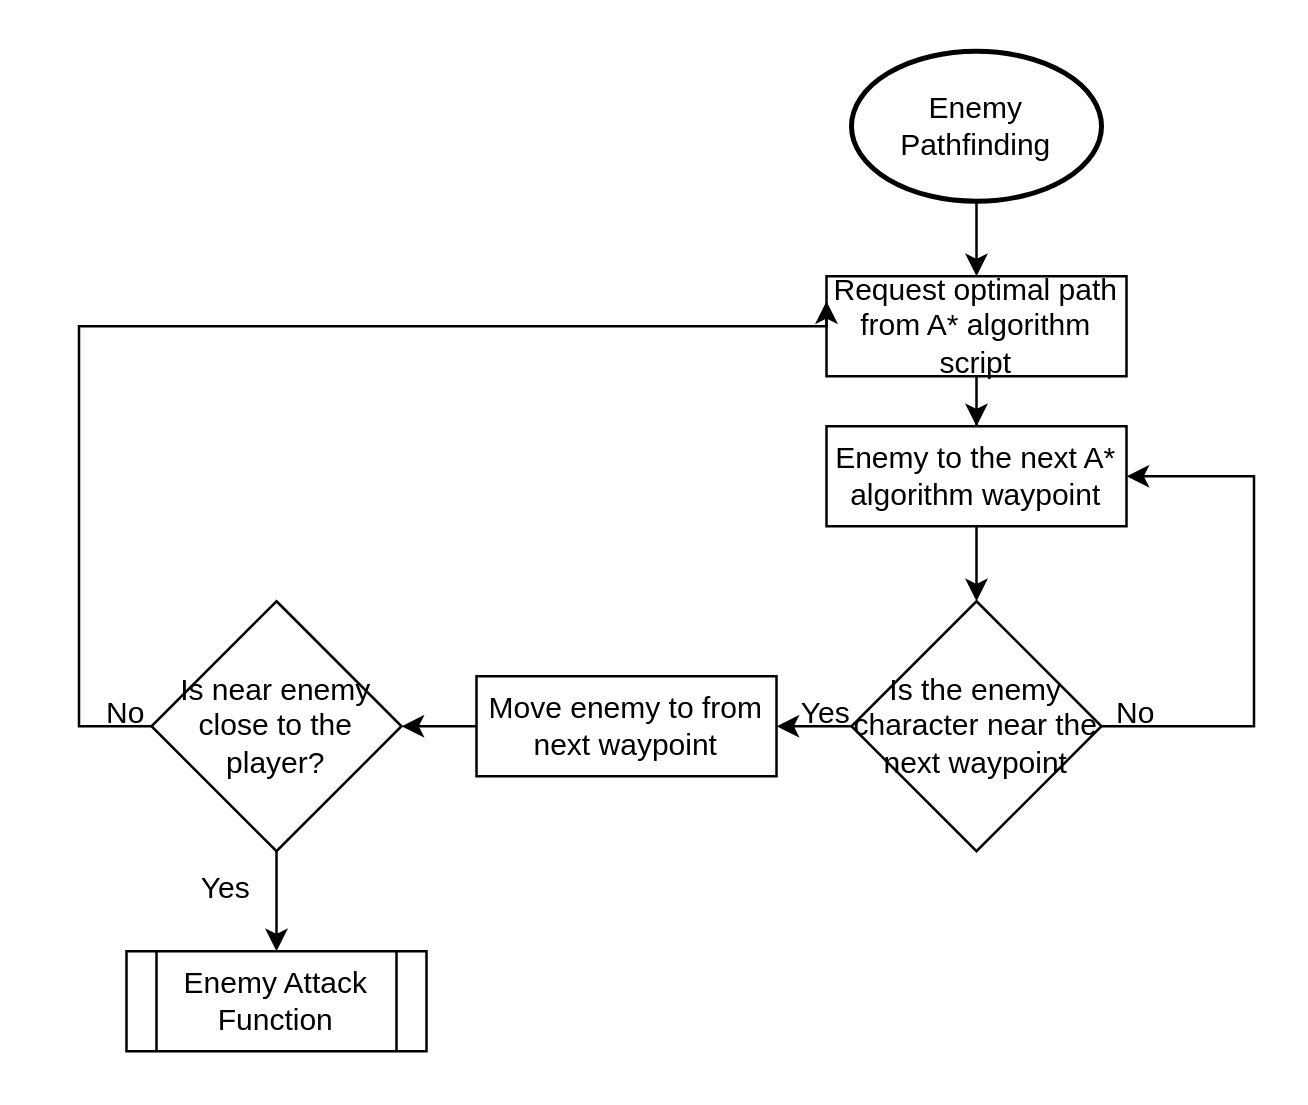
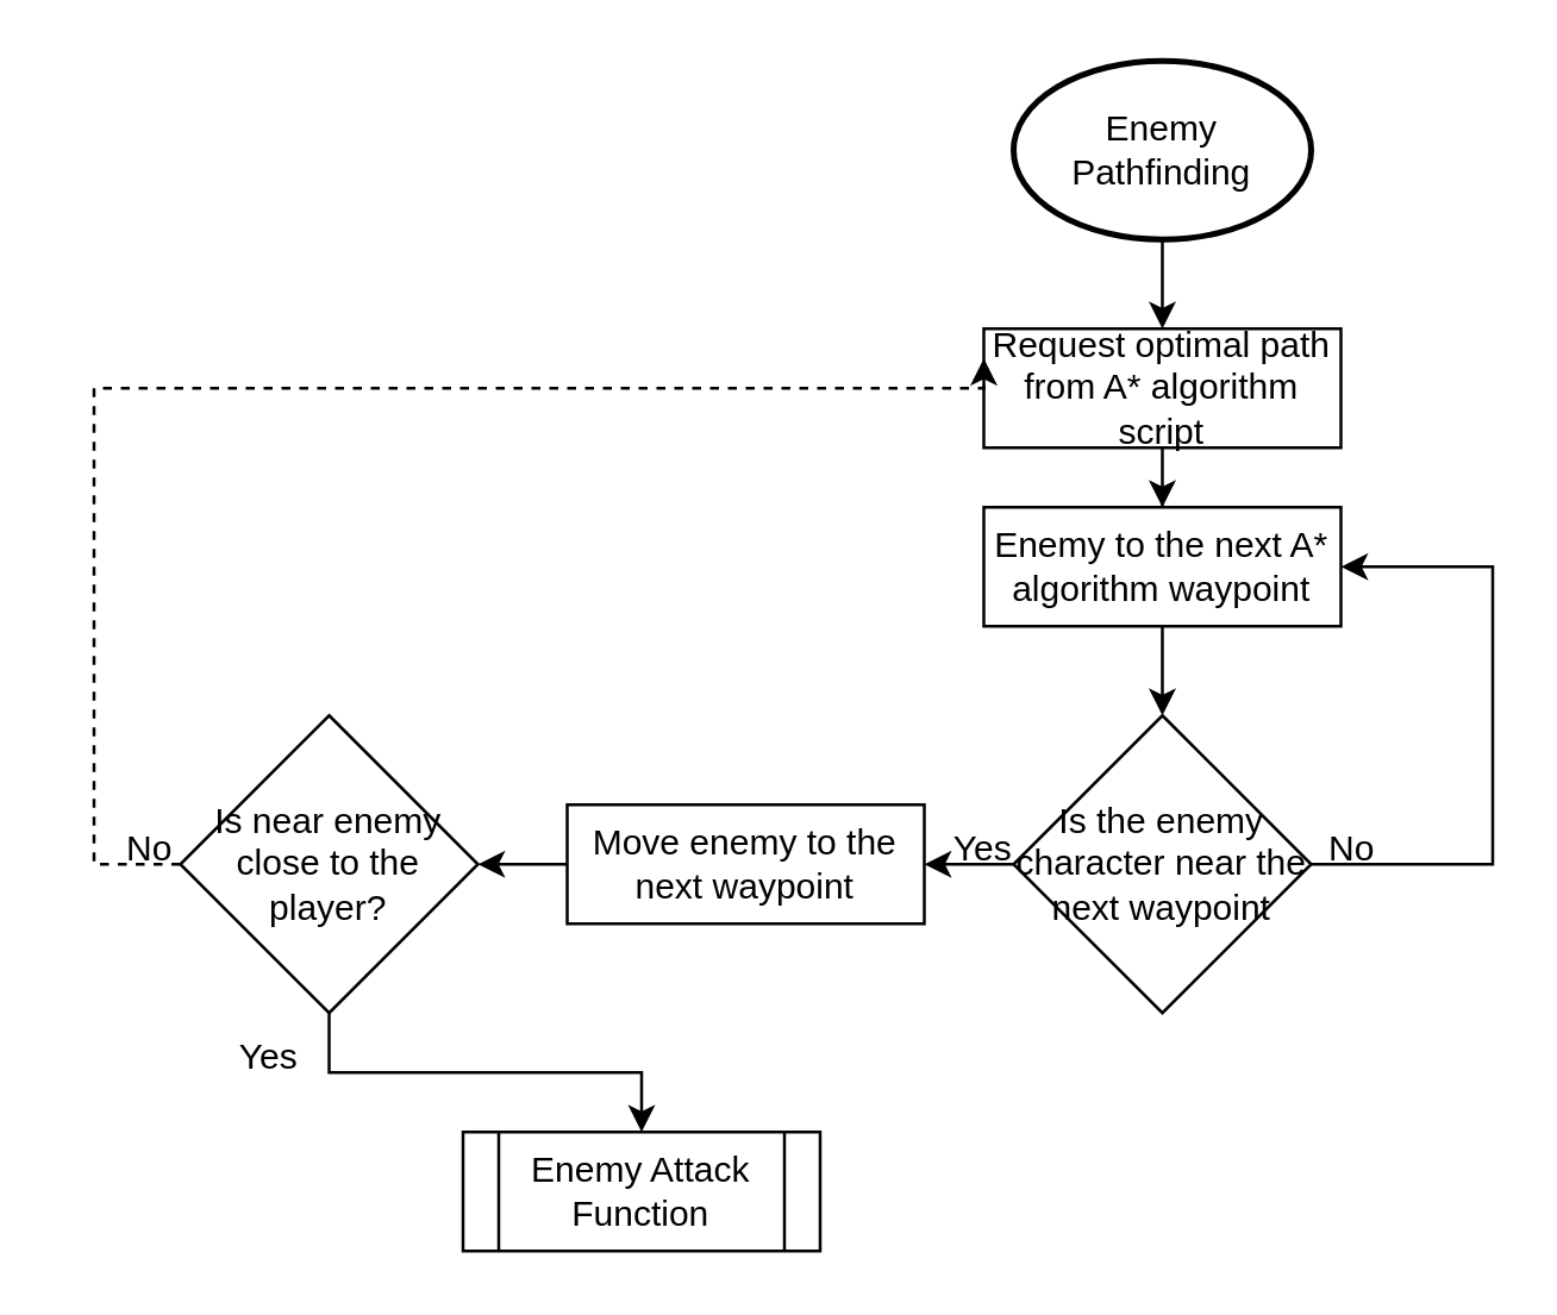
- <mxCell id="13" style="edgeStyle=orthogonalEdgeStyle;rounded=0;orthogonalLoop=1;jettySize=auto;html=1;entryX=0;entryY=0.25;entryDx=0;entryDy=0;" parent="1" source="15" target="5" edge="1"><mxGeometry relative="1" as="geometry"><mxPoint x="30" y="120" as="targetPoint" /><Array as="points"><mxPoint x="31" y="290" /><mxPoint x="31" y="130" /><mxPoint x="330" y="130" /></Array></mxGeometry></mxCell>
+ <mxCell id="13" style="edgeStyle=orthogonalEdgeStyle;rounded=0;orthogonalLoop=1;jettySize=auto;html=1;entryX=0;entryY=0.25;entryDx=0;entryDy=0;dashed=1;" parent="1" source="15" target="5" edge="1"><mxGeometry relative="1" as="geometry"><mxPoint x="30" y="120" as="targetPoint" /><Array as="points"><mxPoint x="31" y="290" /><mxPoint x="31" y="130" /><mxPoint x="330" y="130" /></Array></mxGeometry></mxCell>
- <mxCell id="12" value="Move enemy to from next waypoint" style="rounded=0;whiteSpace=wrap;html=1;" parent="1" vertex="1"><mxGeometry x="190" y="270" width="120" height="40" as="geometry" /></mxCell>
+ <mxCell id="12" value="Move enemy to the next waypoint" style="rounded=0;whiteSpace=wrap;html=1;" parent="1" vertex="1"><mxGeometry x="190" y="270" width="120" height="40" as="geometry" /></mxCell>
- <mxCell id="16" value="Enemy Attack Function" style="shape=process;whiteSpace=wrap;html=1;backgroundOutline=1;" parent="1" vertex="1"><mxGeometry x="50" y="380" width="120" height="40" as="geometry" /></mxCell>
+ <mxCell id="16" value="Enemy Attack Function" style="shape=process;whiteSpace=wrap;html=1;backgroundOutline=1;" parent="1" vertex="1"><mxGeometry x="155" y="380" width="120" height="40" as="geometry" /></mxCell>
